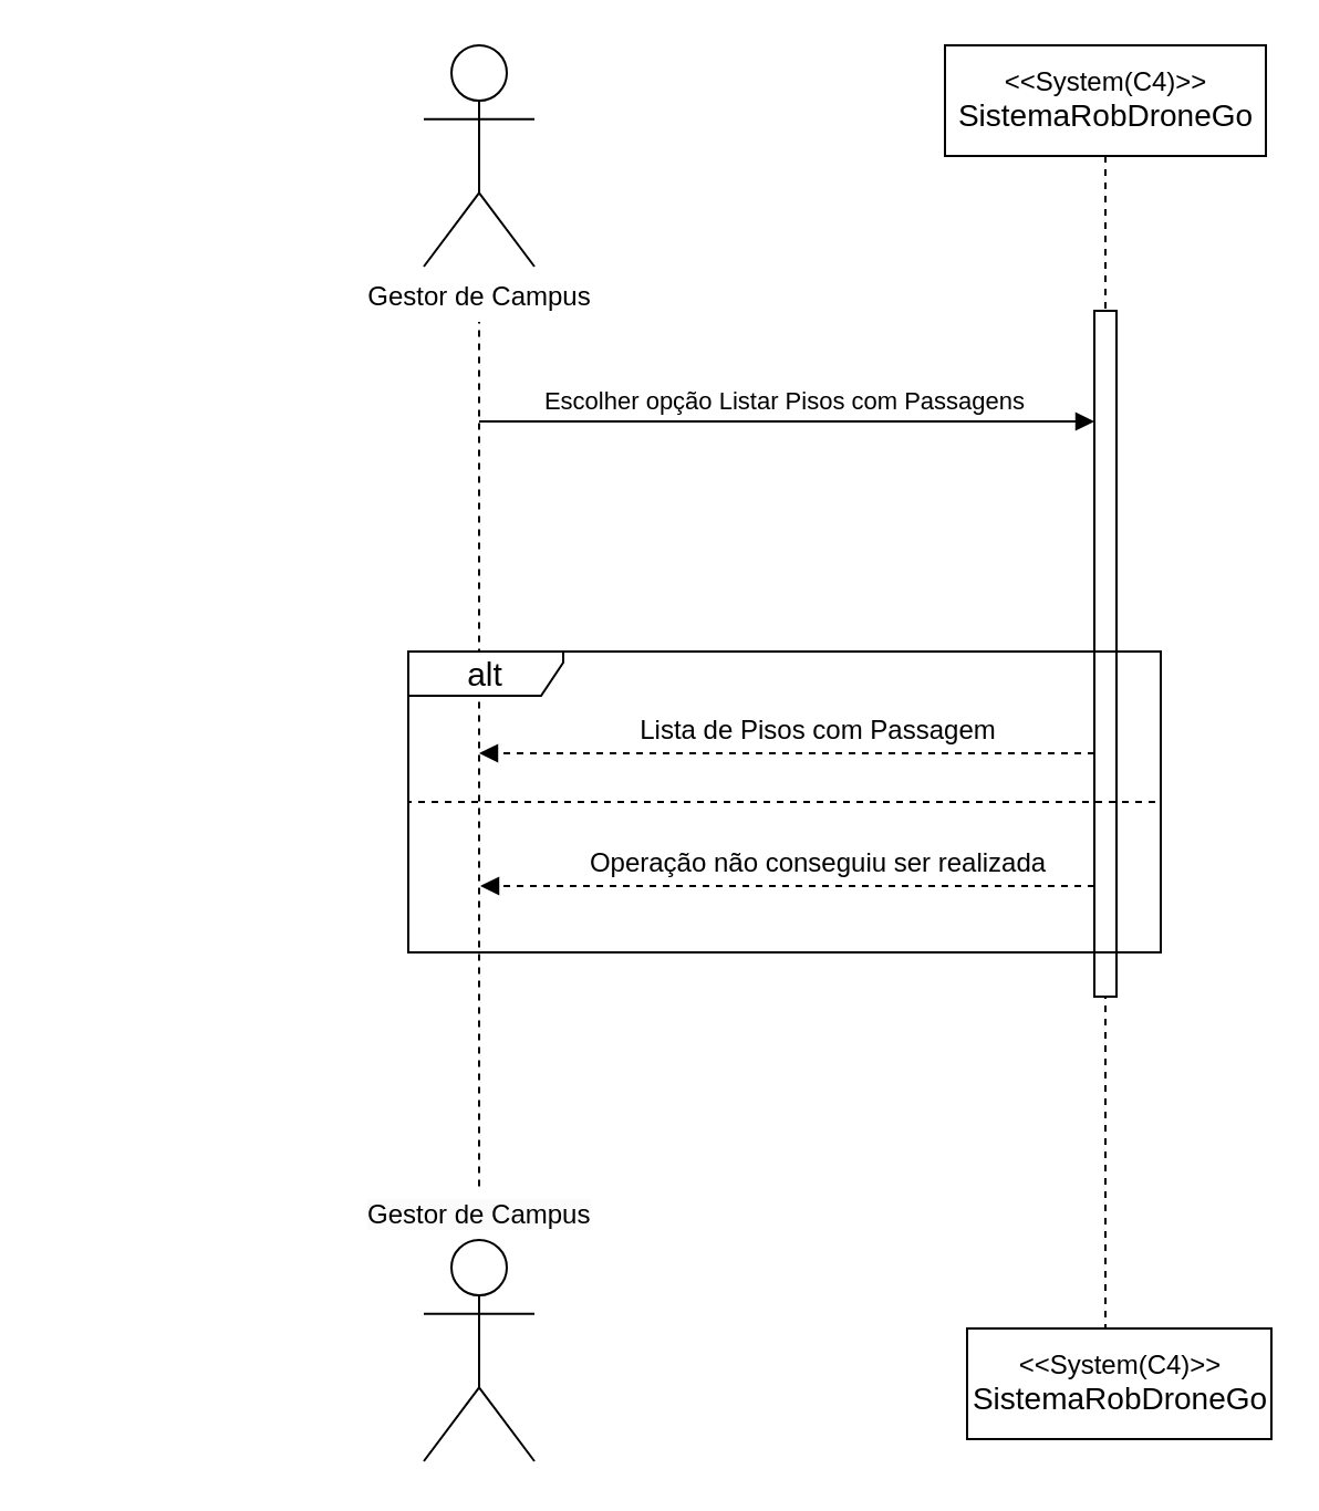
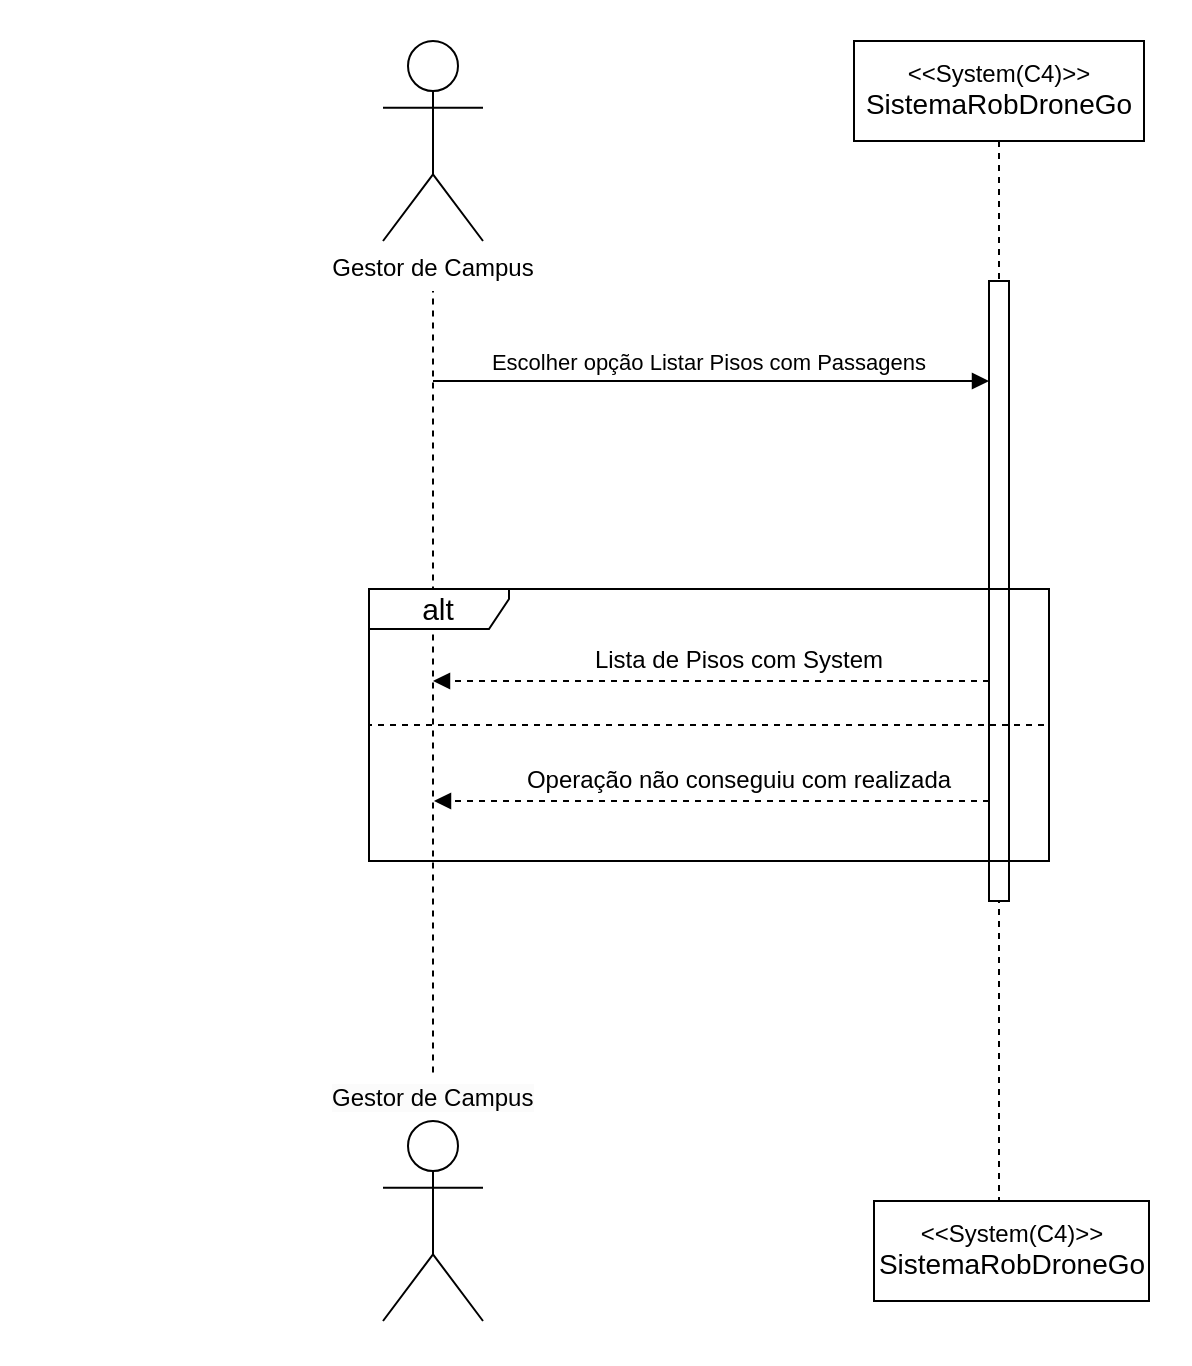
- <mxCell id="13" value="Lista de Pisos com Passagem" style="text;html=1;align=center;verticalAlign=middle;resizable=0;points=[];autosize=1;strokeColor=none;fillColor=none;" vertex="1" parent="10"><mxGeometry x="95" y="21" width="180" height="30" as="geometry" /></mxCell>
+ <mxCell id="13" value="Lista de Pisos com System" style="text;html=1;align=center;verticalAlign=middle;resizable=0;points=[];autosize=1;strokeColor=none;fillColor=none;" vertex="1" parent="10"><mxGeometry x="95" y="21" width="180" height="30" as="geometry" /></mxCell>
- <mxCell id="12" value="Operação não conseguiu ser realizada" style="text;html=1;align=center;verticalAlign=middle;resizable=0;points=[];autosize=1;strokeColor=none;fillColor=none;" vertex="1" parent="10"><mxGeometry x="70" y="81" width="230" height="30" as="geometry" /></mxCell>
+ <mxCell id="12" value="Operação não conseguiu com realizada" style="text;html=1;align=center;verticalAlign=middle;resizable=0;points=[];autosize=1;strokeColor=none;fillColor=none;" vertex="1" parent="10"><mxGeometry x="70" y="81" width="230" height="30" as="geometry" /></mxCell>
